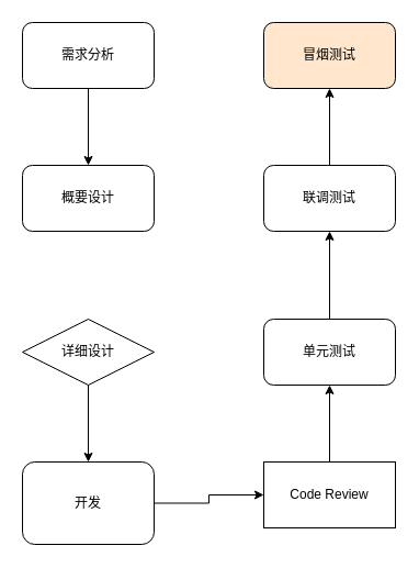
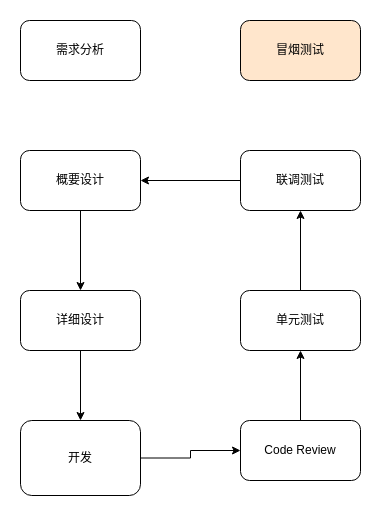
- <mxCell id="2" style="edgeStyle=orthogonalEdgeStyle;rounded=0;orthogonalLoop=1;jettySize=auto;html=1;entryX=0.5;entryY=0;entryDx=0;entryDy=0;" edge="1" parent="1" source="3" target="5"><mxGeometry relative="1" as="geometry" /></mxCell>
- <mxCell id="14" style="edgeStyle=orthogonalEdgeStyle;rounded=0;orthogonalLoop=1;jettySize=auto;html=1;" edge="1" parent="1" source="15" target="16"><mxGeometry relative="1" as="geometry" /></mxCell>
+ <mxCell id="14" style="edgeStyle=orthogonalEdgeStyle;rounded=0;orthogonalLoop=1;jettySize=auto;html=1;" edge="1" parent="1" source="15" target="5"><mxGeometry relative="1" as="geometry" /></mxCell>
+ <mxCell id="4" style="edgeStyle=orthogonalEdgeStyle;rounded=0;orthogonalLoop=1;jettySize=auto;html=1;entryX=0.5;entryY=0;entryDx=0;entryDy=0;" edge="1" parent="1" source="5" target="7"><mxGeometry relative="1" as="geometry" /></mxCell>
- <mxCell id="7" value="详细设计" style="rhombus;whiteSpace=wrap;html=1;" vertex="1" parent="1"><mxGeometry x="20" y="290" width="120" height="60" as="geometry" /></mxCell>
+ <mxCell id="7" value="详细设计" style="rounded=1;whiteSpace=wrap;html=1;" vertex="1" parent="1"><mxGeometry x="20" y="290" width="120" height="60" as="geometry" /></mxCell>
- <mxCell id="11" value="Code Review" style="whiteSpace=wrap;html=1;rounded=0;" vertex="1" parent="1"><mxGeometry x="240" y="420" width="120" height="60" as="geometry" /></mxCell>
+ <mxCell id="11" value="Code Review" style="rounded=1;whiteSpace=wrap;html=1;" vertex="1" parent="1"><mxGeometry x="240" y="420" width="120" height="60" as="geometry" /></mxCell>
